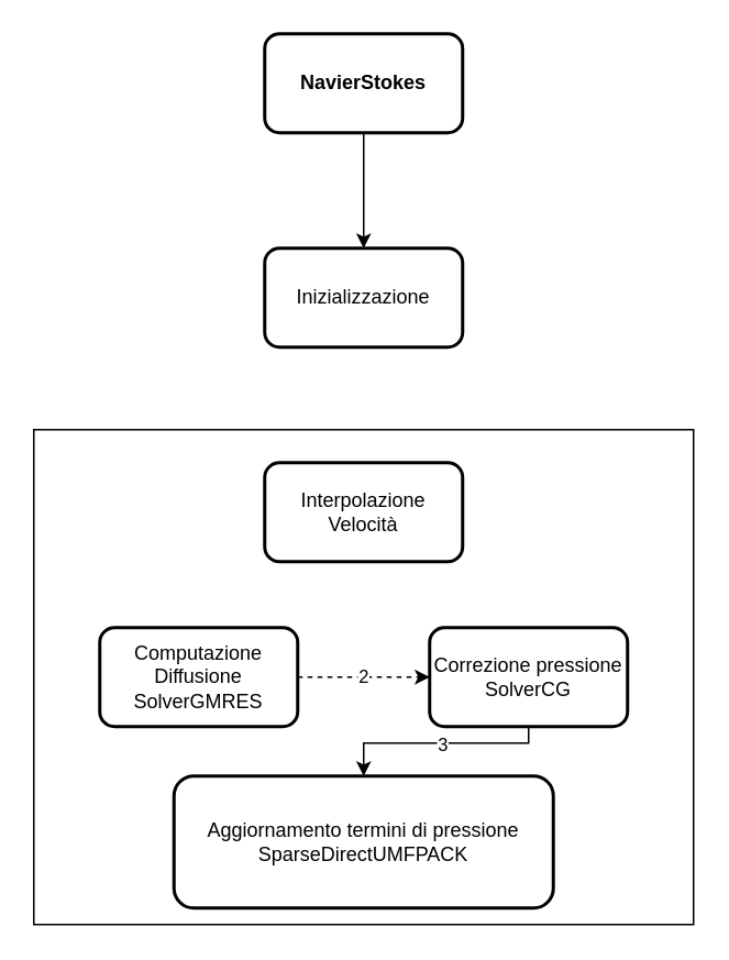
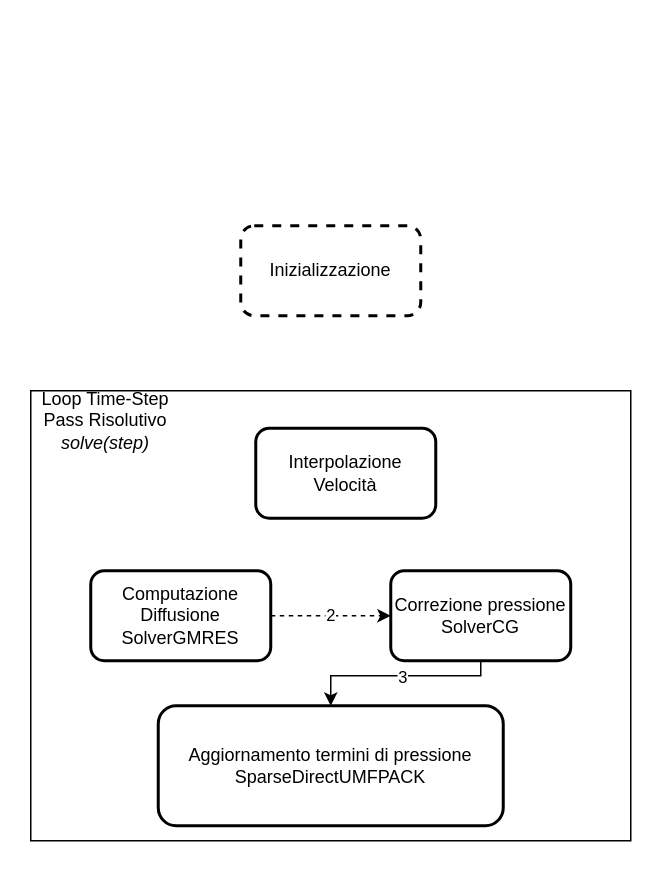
- <mxCell id="4" value="NavierStokes" style="rounded=1;whiteSpace=wrap;html=1;strokeWidth=2;fontStyle=1" parent="1" vertex="1"><mxGeometry x="160" y="20" width="120" height="60" as="geometry" /></mxCell>
- <mxCell id="3" style="edgeStyle=orthogonalEdgeStyle;rounded=0;orthogonalLoop=1;jettySize=auto;html=1;" edge="1" parent="1" source="4" target="5"><mxGeometry relative="1" as="geometry" /></mxCell>
- <mxCell id="5" value="Inizializzazione" style="whiteSpace=wrap;html=1;rounded=1;strokeWidth=2;fontStyle=0" parent="1" vertex="1"><mxGeometry x="160" y="150" width="120" height="60" as="geometry" /></mxCell>
+ <mxCell id="5" value="Inizializzazione" style="whiteSpace=wrap;html=1;rounded=1;strokeWidth=2;fontStyle=0;dashed=1;" parent="1" vertex="1"><mxGeometry x="160" y="150" width="120" height="60" as="geometry" /></mxCell>
+ <mxCell id="9" value="Loop Time-Step&lt;br&gt;Pass Risolutivo&lt;br&gt;&lt;i&gt;solve(step)&lt;/i&gt;" style="text;html=1;strokeColor=none;fillColor=none;align=center;verticalAlign=middle;whiteSpace=wrap;rounded=0;" vertex="1" parent="1"><mxGeometry x="20" y="260" width="100" height="40" as="geometry" /></mxCell>
- <mxCell id="6" value="Interpolazione&lt;br&gt;Velocità" style="whiteSpace=wrap;html=1;rounded=1;strokeWidth=2;fontStyle=0" parent="1" vertex="1"><mxGeometry x="160" y="280" width="120" height="60" as="geometry" /></mxCell>
+ <mxCell id="6" value="Interpolazione&lt;br&gt;Velocità" style="whiteSpace=wrap;html=1;rounded=1;strokeWidth=2;fontStyle=0" parent="1" vertex="1"><mxGeometry x="170" y="285" width="120" height="60" as="geometry" /></mxCell>
